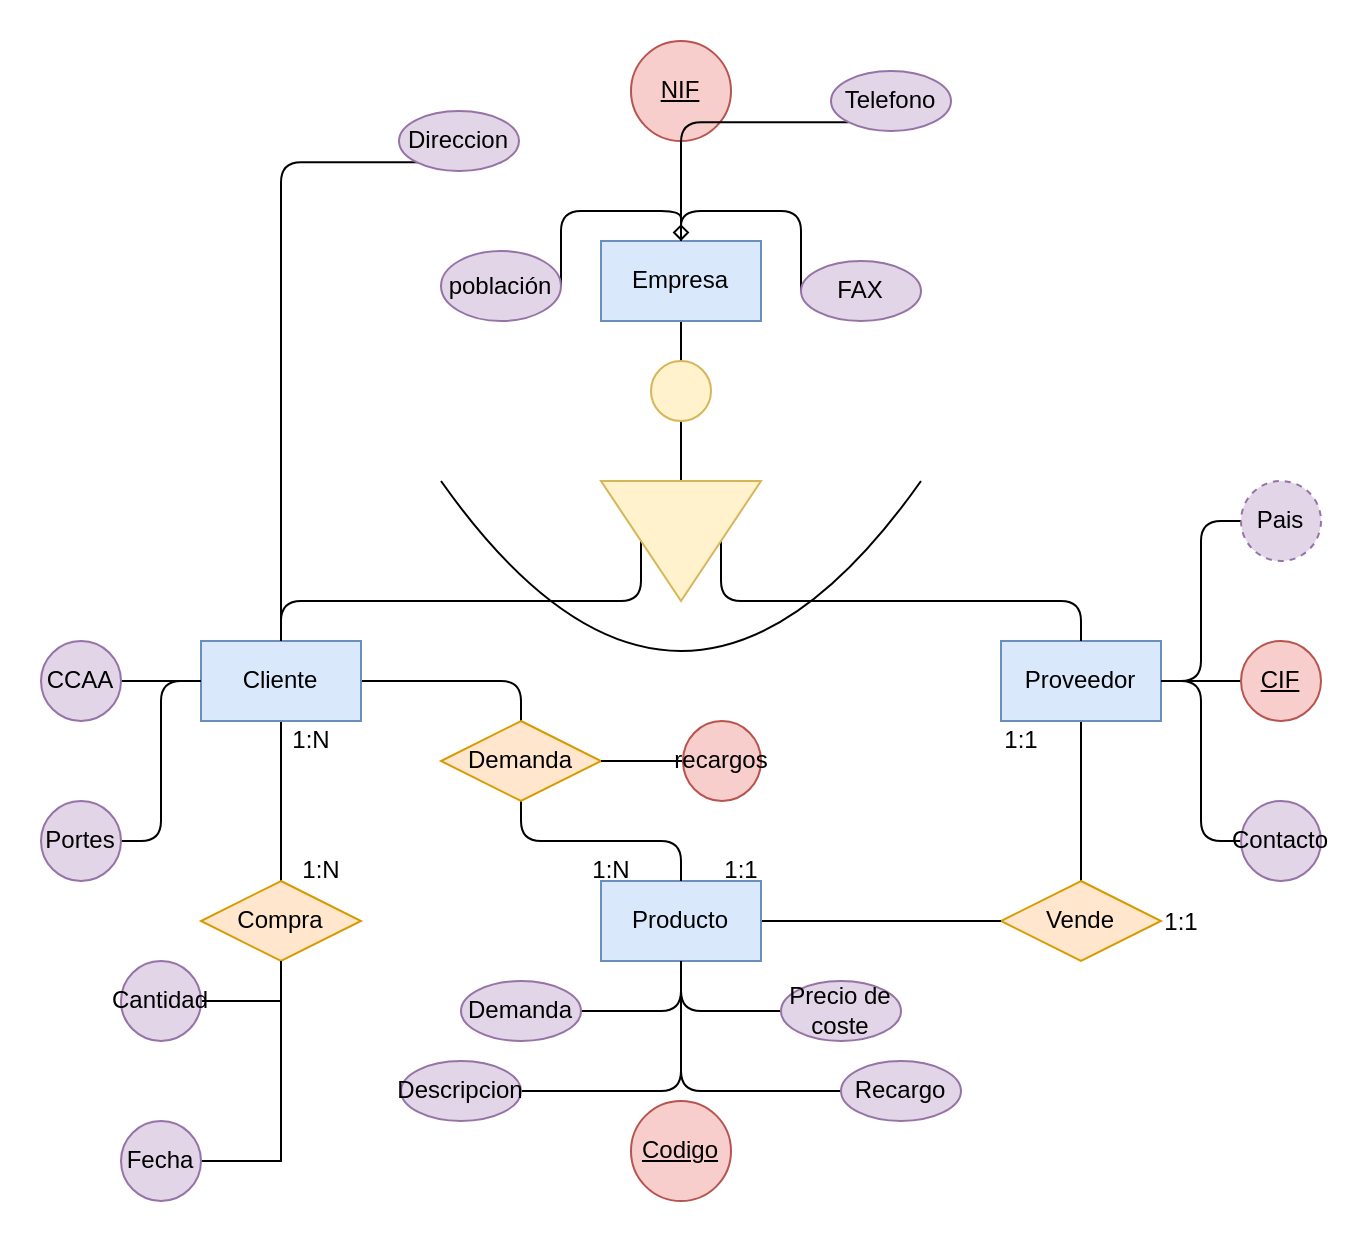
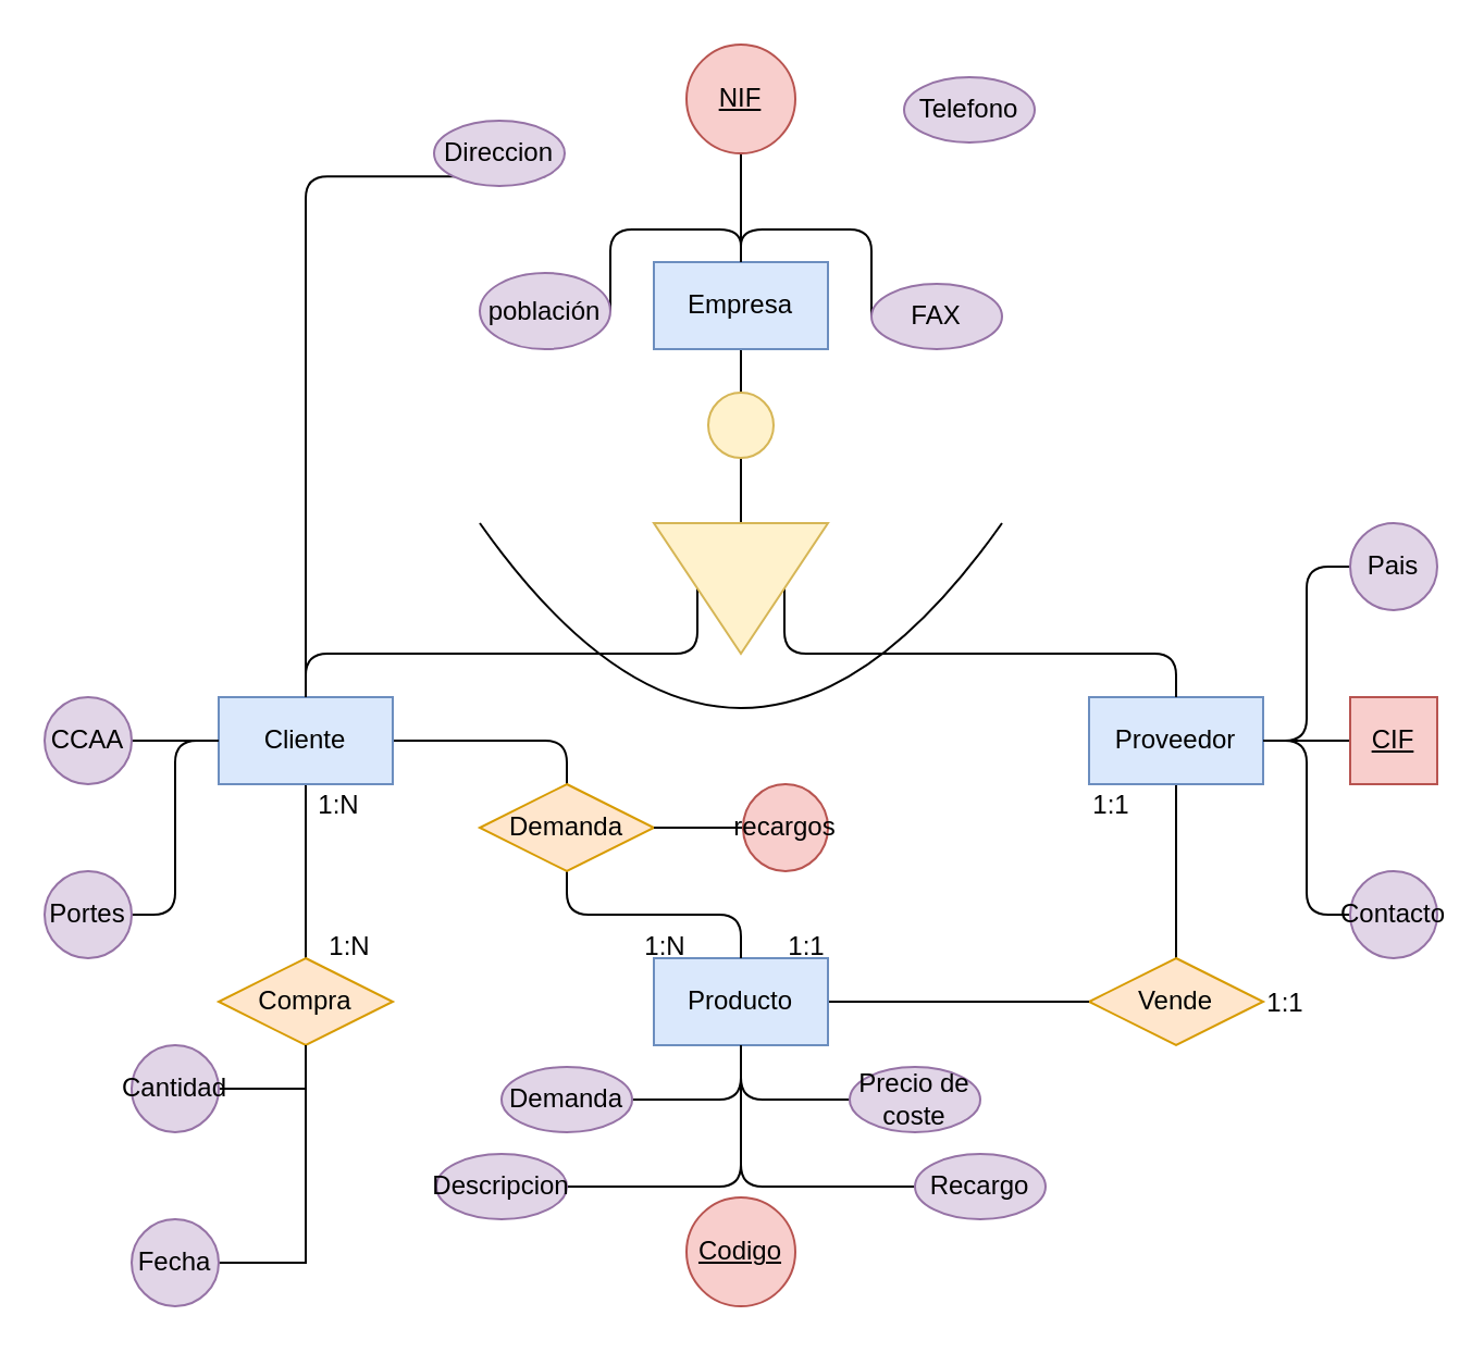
- <mxCell id="17" style="edgeStyle=orthogonalEdgeStyle;rounded=1;orthogonalLoop=1;jettySize=auto;html=1;exitX=0;exitY=1;exitDx=0;exitDy=0;entryX=0.5;entryY=0;entryDx=0;entryDy=0;endArrow=none;endFill=0;" edge="1" parent="1" source="18" target="3"><mxGeometry relative="1" as="geometry" /></mxCell>
- <mxCell id="21" style="edgeStyle=orthogonalEdgeStyle;rounded=1;orthogonalLoop=1;jettySize=auto;html=1;exitX=1;exitY=0.5;exitDx=0;exitDy=0;entryX=0.5;entryY=0;entryDx=0;entryDy=0;endArrow=diamond;endFill=0;" edge="1" parent="1" source="22" target="3"><mxGeometry relative="1" as="geometry"><Array as="points"><mxPoint x="340" y="105" /></Array></mxGeometry></mxCell>
+ <mxCell id="21" style="edgeStyle=orthogonalEdgeStyle;rounded=1;orthogonalLoop=1;jettySize=auto;html=1;exitX=1;exitY=0.5;exitDx=0;exitDy=0;entryX=0.5;entryY=0;entryDx=0;entryDy=0;endArrow=none;endFill=0;" edge="1" parent="1" source="22" target="3"><mxGeometry relative="1" as="geometry"><Array as="points"><mxPoint x="340" y="105" /></Array></mxGeometry></mxCell>
- <mxCell id="42" value="Pais" style="ellipse;whiteSpace=wrap;html=1;fillColor=#e1d5e7;strokeColor=#9673a6;dashed=1;" vertex="1" parent="1"><mxGeometry x="620" y="240" width="40" height="40" as="geometry" /></mxCell>
+ <mxCell id="42" value="Pais" style="ellipse;whiteSpace=wrap;html=1;fillColor=#e1d5e7;strokeColor=#9673a6;" vertex="1" parent="1"><mxGeometry x="620" y="240" width="40" height="40" as="geometry" /></mxCell>
- <mxCell id="44" value="&lt;u&gt;CIF&lt;/u&gt;" style="ellipse;whiteSpace=wrap;html=1;fillColor=#f8cecc;strokeColor=#b85450;" vertex="1" parent="1"><mxGeometry x="620" y="320" width="40" height="40" as="geometry" /></mxCell>
+ <mxCell id="44" value="&lt;u&gt;CIF&lt;/u&gt;" style="whiteSpace=wrap;html=1;fillColor=#f8cecc;strokeColor=#b85450;rounded=0;" vertex="1" parent="1"><mxGeometry x="620" y="320" width="40" height="40" as="geometry" /></mxCell>
